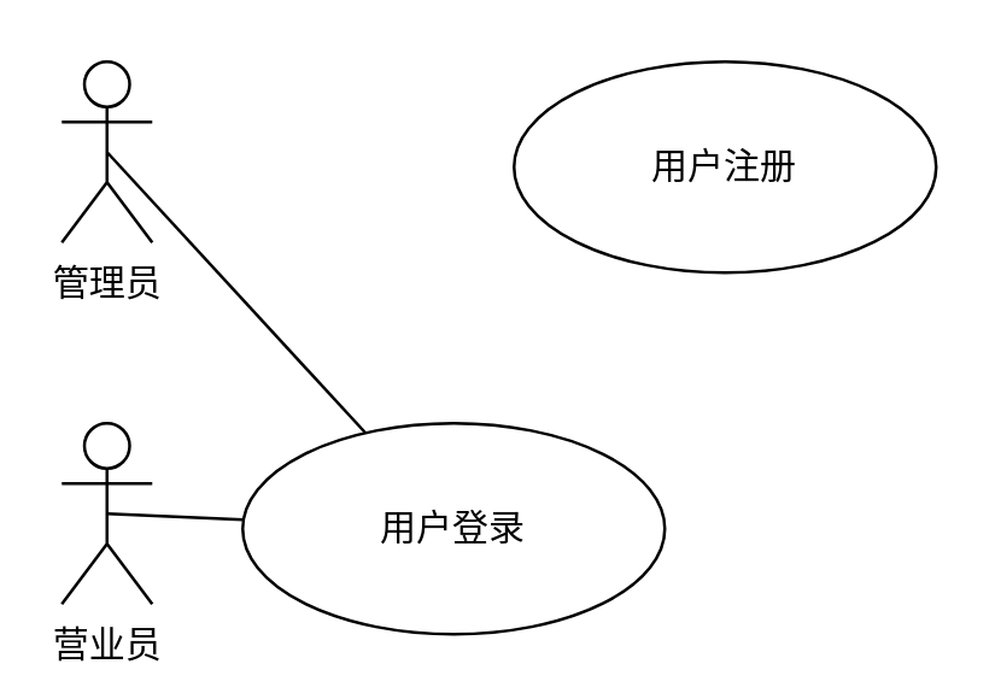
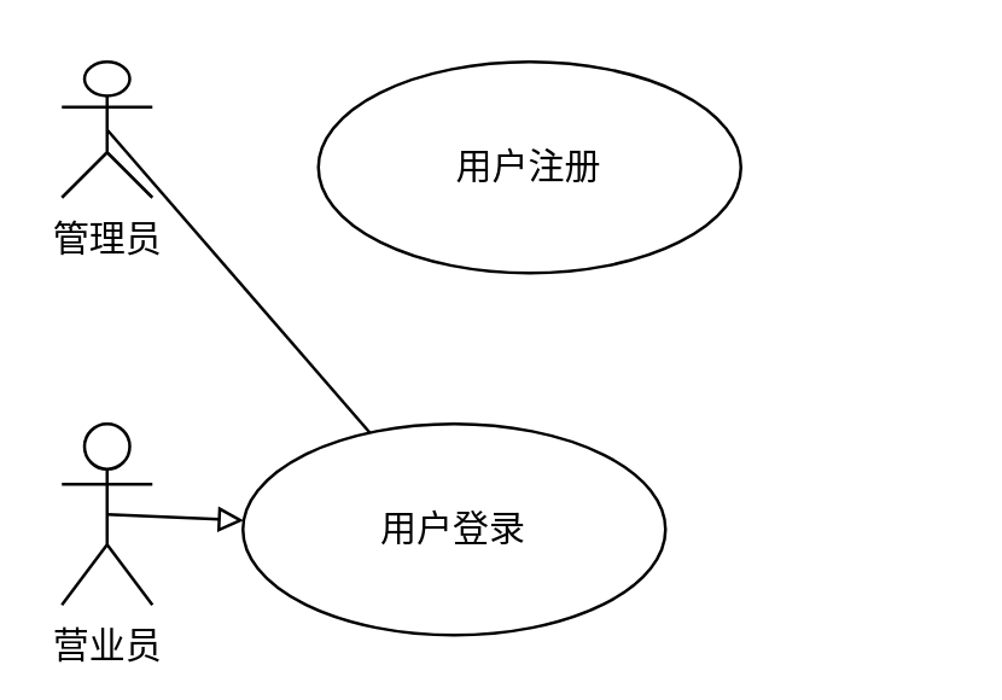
- <mxCell id="3" value="管理员" style="shape=umlActor;verticalLabelPosition=bottom;verticalAlign=top;html=1;outlineConnect=0;" parent="1" vertex="1"><mxGeometry x="20" y="20" width="30" height="60" as="geometry" /></mxCell>
+ <mxCell id="3" value="管理员" style="shape=umlActor;verticalLabelPosition=bottom;verticalAlign=top;html=1;outlineConnect=0;" parent="1" vertex="1"><mxGeometry x="20" y="20" width="30" height="45" as="geometry" /></mxCell>
- <mxCell id="4" value="用户注册" style="ellipse;whiteSpace=wrap;html=1;" parent="1" vertex="1"><mxGeometry x="170" y="20" width="140" height="70" as="geometry" /></mxCell>
+ <mxCell id="4" value="用户注册" style="ellipse;whiteSpace=wrap;html=1;" parent="1" vertex="1"><mxGeometry x="105" y="20" width="140" height="70" as="geometry" /></mxCell>
- <mxCell id="6" style="edgeStyle=none;html=1;exitX=0.5;exitY=0.5;exitDx=0;exitDy=0;exitPerimeter=0;endArrow=none;endFill=0;" parent="1" source="7" target="5" edge="1"><mxGeometry relative="1" as="geometry" /></mxCell>
+ <mxCell id="6" style="edgeStyle=none;html=1;exitX=0.5;exitY=0.5;exitDx=0;exitDy=0;exitPerimeter=0;endArrow=block;endFill=0;" parent="1" source="7" target="5" edge="1"><mxGeometry relative="1" as="geometry" /></mxCell>
